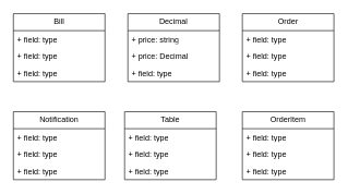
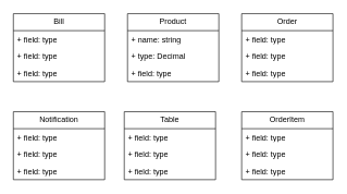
- <mxCell id="6" value="Decimal" style="swimlane;fontStyle=0;childLayout=stackLayout;horizontal=1;startSize=26;fillColor=none;horizontalStack=0;resizeParent=1;resizeParentMax=0;resizeLast=0;collapsible=1;marginBottom=0;whiteSpace=wrap;html=1;" parent="1" vertex="1"><mxGeometry x="195" y="20" width="140" height="104" as="geometry" /></mxCell>
+ <mxCell id="6" value="Product" style="swimlane;fontStyle=0;childLayout=stackLayout;horizontal=1;startSize=26;fillColor=none;horizontalStack=0;resizeParent=1;resizeParentMax=0;resizeLast=0;collapsible=1;marginBottom=0;whiteSpace=wrap;html=1;" parent="1" vertex="1"><mxGeometry x="195" y="20" width="140" height="104" as="geometry" /></mxCell>
- <mxCell id="7" value="+ price: string" style="text;strokeColor=none;fillColor=none;align=left;verticalAlign=top;spacingLeft=4;spacingRight=4;overflow=hidden;rotatable=0;points=[[0,0.5],[1,0.5]];portConstraint=eastwest;whiteSpace=wrap;html=1;" parent="6" vertex="1"><mxGeometry y="26" width="140" height="26" as="geometry" /></mxCell>
+ <mxCell id="7" value="+ name: string" style="text;strokeColor=none;fillColor=none;align=left;verticalAlign=top;spacingLeft=4;spacingRight=4;overflow=hidden;rotatable=0;points=[[0,0.5],[1,0.5]];portConstraint=eastwest;whiteSpace=wrap;html=1;" parent="6" vertex="1"><mxGeometry y="26" width="140" height="26" as="geometry" /></mxCell>
- <mxCell id="8" value="+ price: Decimal" style="text;strokeColor=none;fillColor=none;align=left;verticalAlign=top;spacingLeft=4;spacingRight=4;overflow=hidden;rotatable=0;points=[[0,0.5],[1,0.5]];portConstraint=eastwest;whiteSpace=wrap;html=1;" parent="6" vertex="1"><mxGeometry y="52" width="140" height="26" as="geometry" /></mxCell>
+ <mxCell id="8" value="+ type: Decimal" style="text;strokeColor=none;fillColor=none;align=left;verticalAlign=top;spacingLeft=4;spacingRight=4;overflow=hidden;rotatable=0;points=[[0,0.5],[1,0.5]];portConstraint=eastwest;whiteSpace=wrap;html=1;" parent="6" vertex="1"><mxGeometry y="52" width="140" height="26" as="geometry" /></mxCell>
